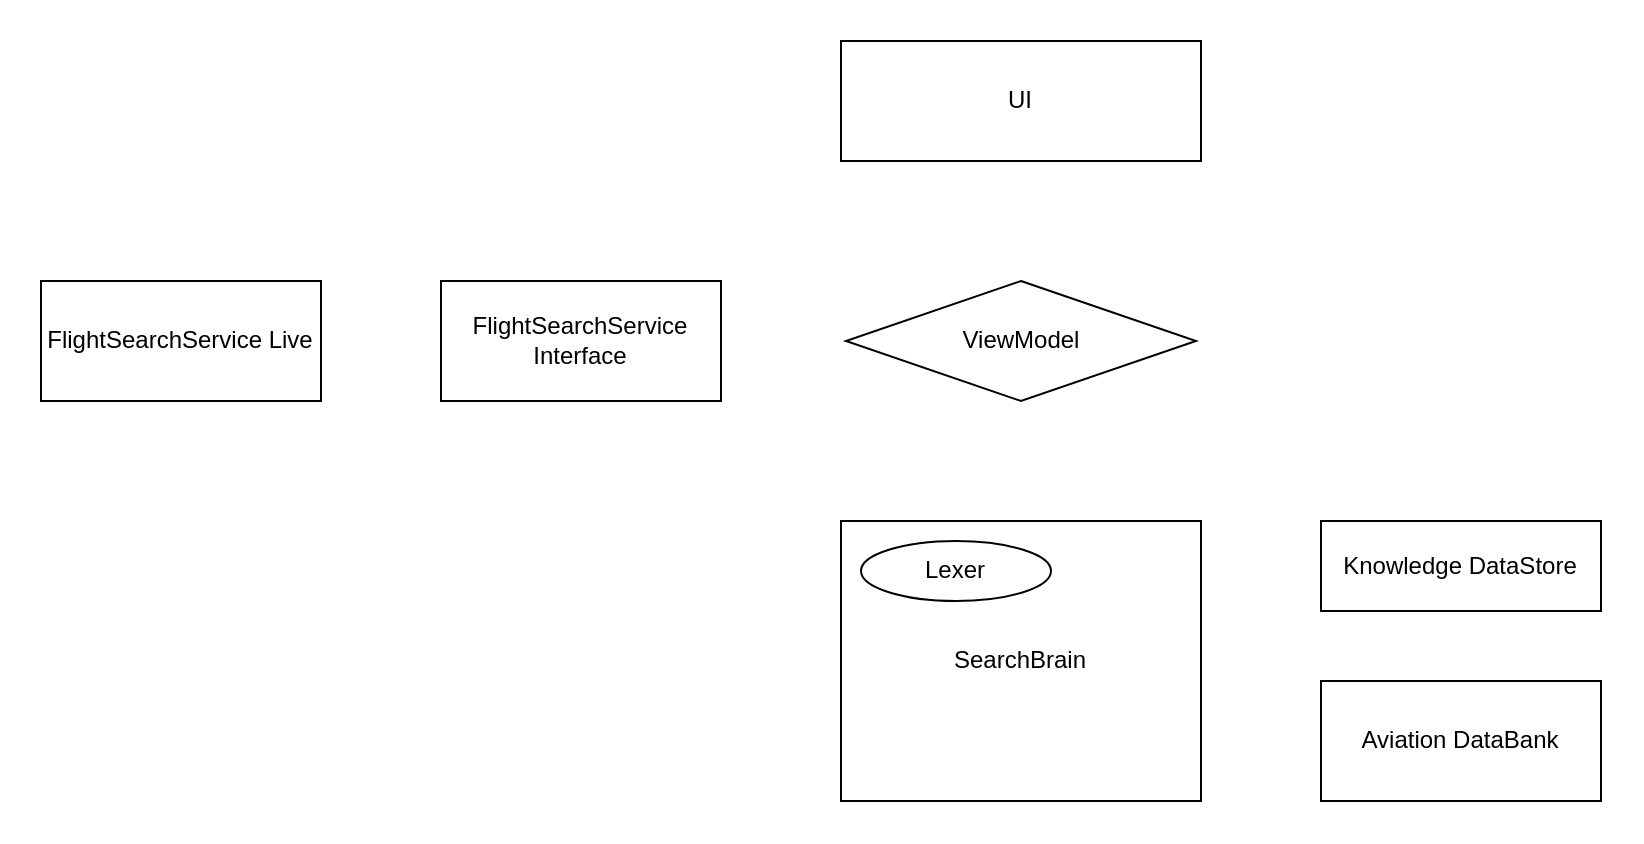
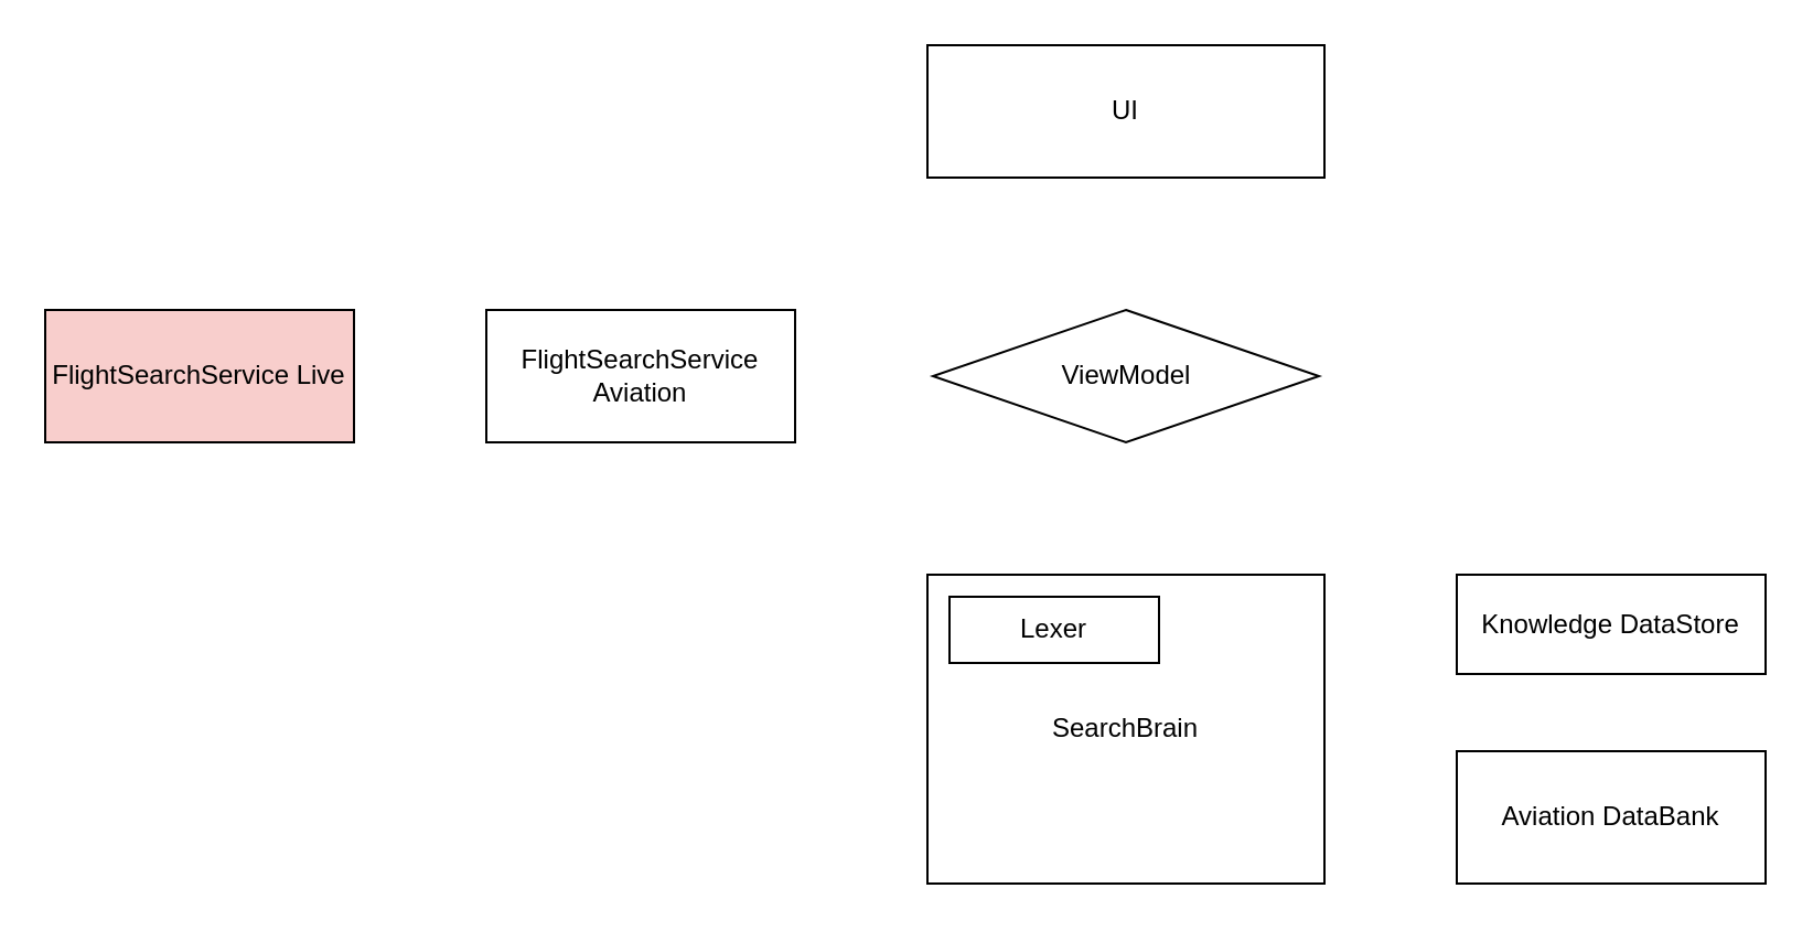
- <mxCell id="8" value="FlightSearchService Live" style="rounded=0;whiteSpace=wrap;html=1;" vertex="1" parent="1"><mxGeometry x="20" y="140" width="140" height="60" as="geometry" /></mxCell>
+ <mxCell id="8" value="FlightSearchService Live" style="rounded=0;whiteSpace=wrap;html=1;fillColor=#f8cecc;" vertex="1" parent="1"><mxGeometry x="20" y="140" width="140" height="60" as="geometry" /></mxCell>
- <mxCell id="7" value="FlightSearchService&lt;br&gt;Interface" style="rounded=0;whiteSpace=wrap;html=1;" vertex="1" parent="1"><mxGeometry x="220" y="140" width="140" height="60" as="geometry" /></mxCell>
+ <mxCell id="7" value="FlightSearchService&lt;br&gt;Aviation" style="rounded=0;whiteSpace=wrap;html=1;" vertex="1" parent="1"><mxGeometry x="220" y="140" width="140" height="60" as="geometry" /></mxCell>
- <mxCell id="4" value="Lexer" style="ellipse;whiteSpace=wrap;html=1;" vertex="1" parent="1"><mxGeometry x="430" y="270" width="95" height="30" as="geometry" /></mxCell>
+ <mxCell id="4" value="Lexer" style="rounded=0;whiteSpace=wrap;html=1;" vertex="1" parent="1"><mxGeometry x="430" y="270" width="95" height="30" as="geometry" /></mxCell>
